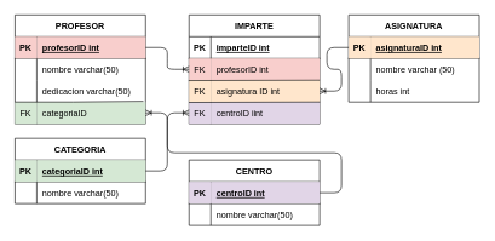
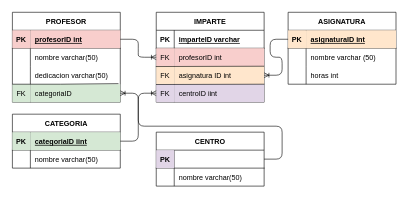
- <mxCell id="28" value="imparteID int" style="shape=partialRectangle;connectable=0;fillColor=none;top=0;left=0;bottom=0;right=0;align=left;spacingLeft=6;fontStyle=5;overflow=hidden;" parent="26" vertex="1"><mxGeometry x="30" width="150" height="30" as="geometry" /></mxCell>
+ <mxCell id="28" value="imparteID varchar" style="shape=partialRectangle;connectable=0;fillColor=none;top=0;left=0;bottom=0;right=0;align=left;spacingLeft=6;fontStyle=5;overflow=hidden;" parent="26" vertex="1"><mxGeometry x="30" width="150" height="30" as="geometry" /></mxCell>
- <mxCell id="42" value="categoriaID int" style="shape=partialRectangle;connectable=0;fillColor=#d5e8d4;top=0;left=0;bottom=0;right=0;align=left;spacingLeft=6;fontStyle=5;overflow=hidden;strokeColor=#82b366;" parent="40" vertex="1"><mxGeometry x="30" width="150" height="30" as="geometry" /></mxCell>
+ <mxCell id="42" value="categoriaID iint" style="shape=partialRectangle;connectable=0;fillColor=#d5e8d4;top=0;left=0;bottom=0;right=0;align=left;spacingLeft=6;fontStyle=5;overflow=hidden;strokeColor=#82b366;" parent="40" vertex="1"><mxGeometry x="30" width="150" height="30" as="geometry" /></mxCell>
- <mxCell id="55" value="centroID int" style="shape=partialRectangle;connectable=0;fillColor=#e1d5e7;top=0;left=0;bottom=0;right=0;align=left;spacingLeft=6;fontStyle=5;overflow=hidden;strokeColor=#9673a6;" parent="53" vertex="1"><mxGeometry x="30" width="150" height="30" as="geometry" /></mxCell>
